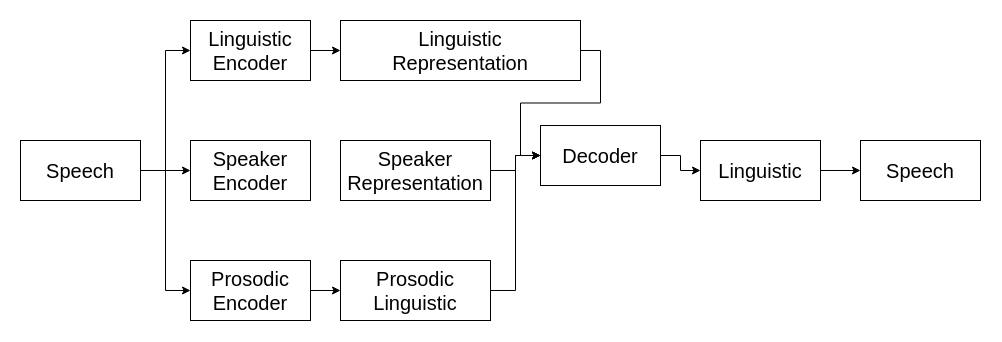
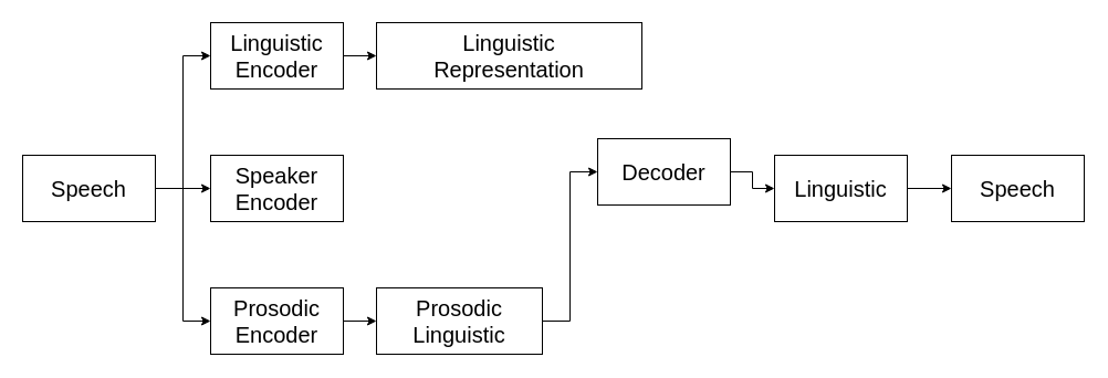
- <mxCell id="11" style="edgeStyle=orthogonalEdgeStyle;rounded=0;orthogonalLoop=1;jettySize=auto;html=1;exitX=1;exitY=0.5;exitDx=0;exitDy=0;entryX=0;entryY=0.5;entryDx=0;entryDy=0;" edge="1" parent="1" source="12" target="18"><mxGeometry relative="1" as="geometry" /></mxCell>
- <mxCell id="14" value="&lt;font style=&quot;font-size: 20px&quot;&gt;Speaker&lt;br&gt;Representation&lt;br&gt;&lt;/font&gt;" style="rounded=0;whiteSpace=wrap;html=1;" vertex="1" parent="1"><mxGeometry x="340" y="140" width="150" height="60" as="geometry" /></mxCell>
- <mxCell id="13" style="edgeStyle=orthogonalEdgeStyle;rounded=0;orthogonalLoop=1;jettySize=auto;html=1;exitX=1;exitY=0.5;exitDx=0;exitDy=0;entryX=0;entryY=0.5;entryDx=0;entryDy=0;" edge="1" parent="1" source="14" target="18"><mxGeometry relative="1" as="geometry" /></mxCell>
